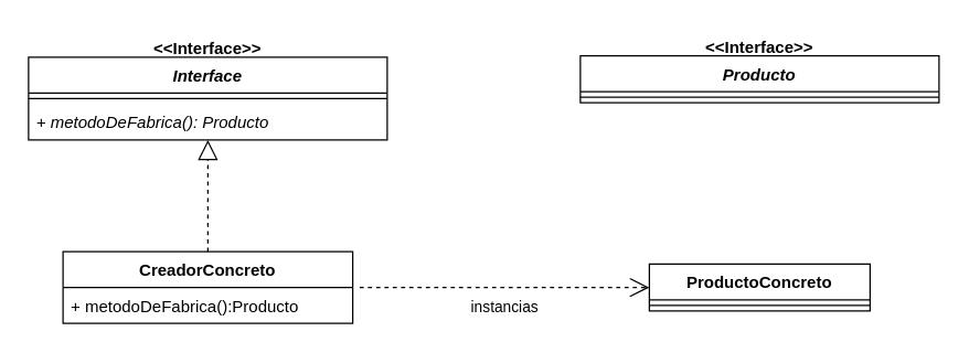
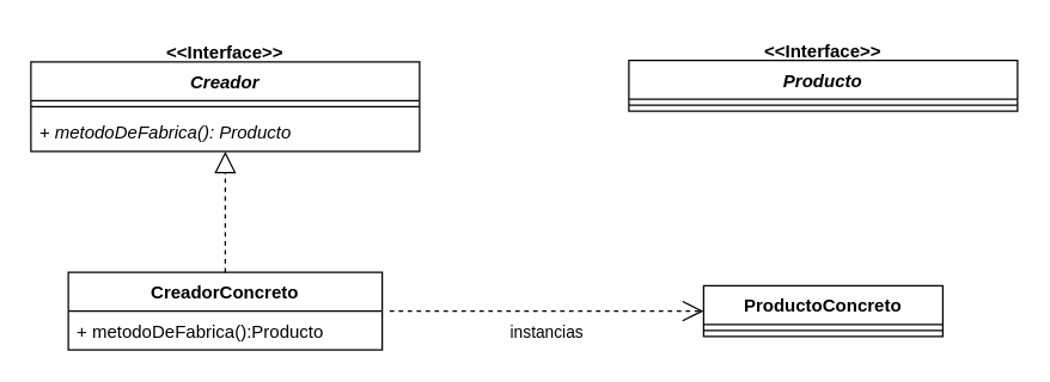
- <mxCell id="2" value="Interface" style="swimlane;fontStyle=3;align=center;verticalAlign=top;childLayout=stackLayout;horizontal=1;startSize=26;horizontalStack=0;resizeParent=1;resizeParentMax=0;resizeLast=0;collapsible=1;marginBottom=0;" vertex="1" parent="1"><mxGeometry x="20" y="41" width="260" height="60" as="geometry"><mxRectangle x="640" y="400" width="80" height="26" as="alternateBounds" /></mxGeometry></mxCell>
+ <mxCell id="2" value="Creador" style="swimlane;fontStyle=3;align=center;verticalAlign=top;childLayout=stackLayout;horizontal=1;startSize=26;horizontalStack=0;resizeParent=1;resizeParentMax=0;resizeLast=0;collapsible=1;marginBottom=0;" vertex="1" parent="1"><mxGeometry x="20" y="41" width="260" height="60" as="geometry"><mxRectangle x="640" y="400" width="80" height="26" as="alternateBounds" /></mxGeometry></mxCell>
